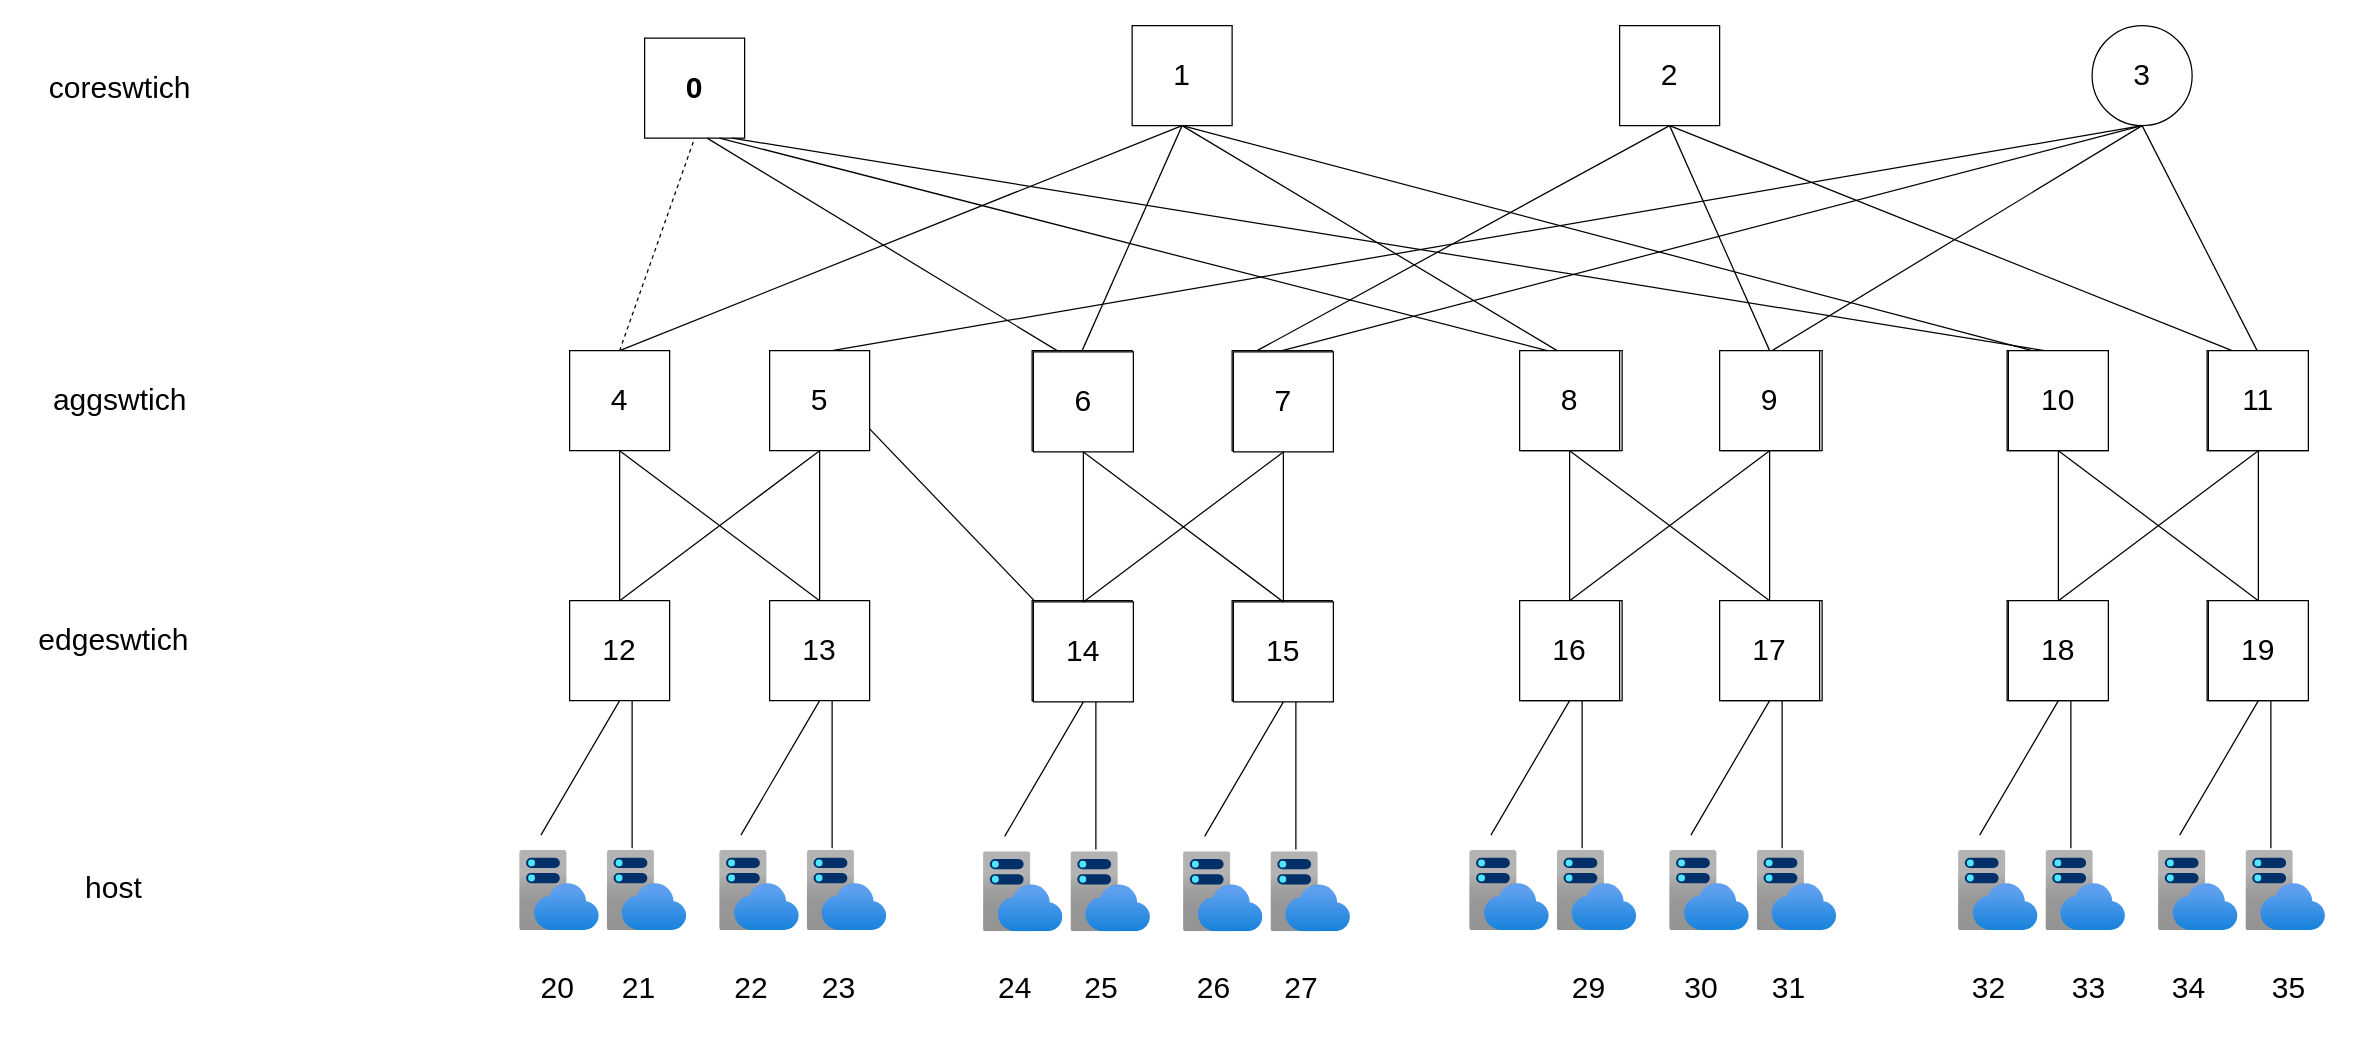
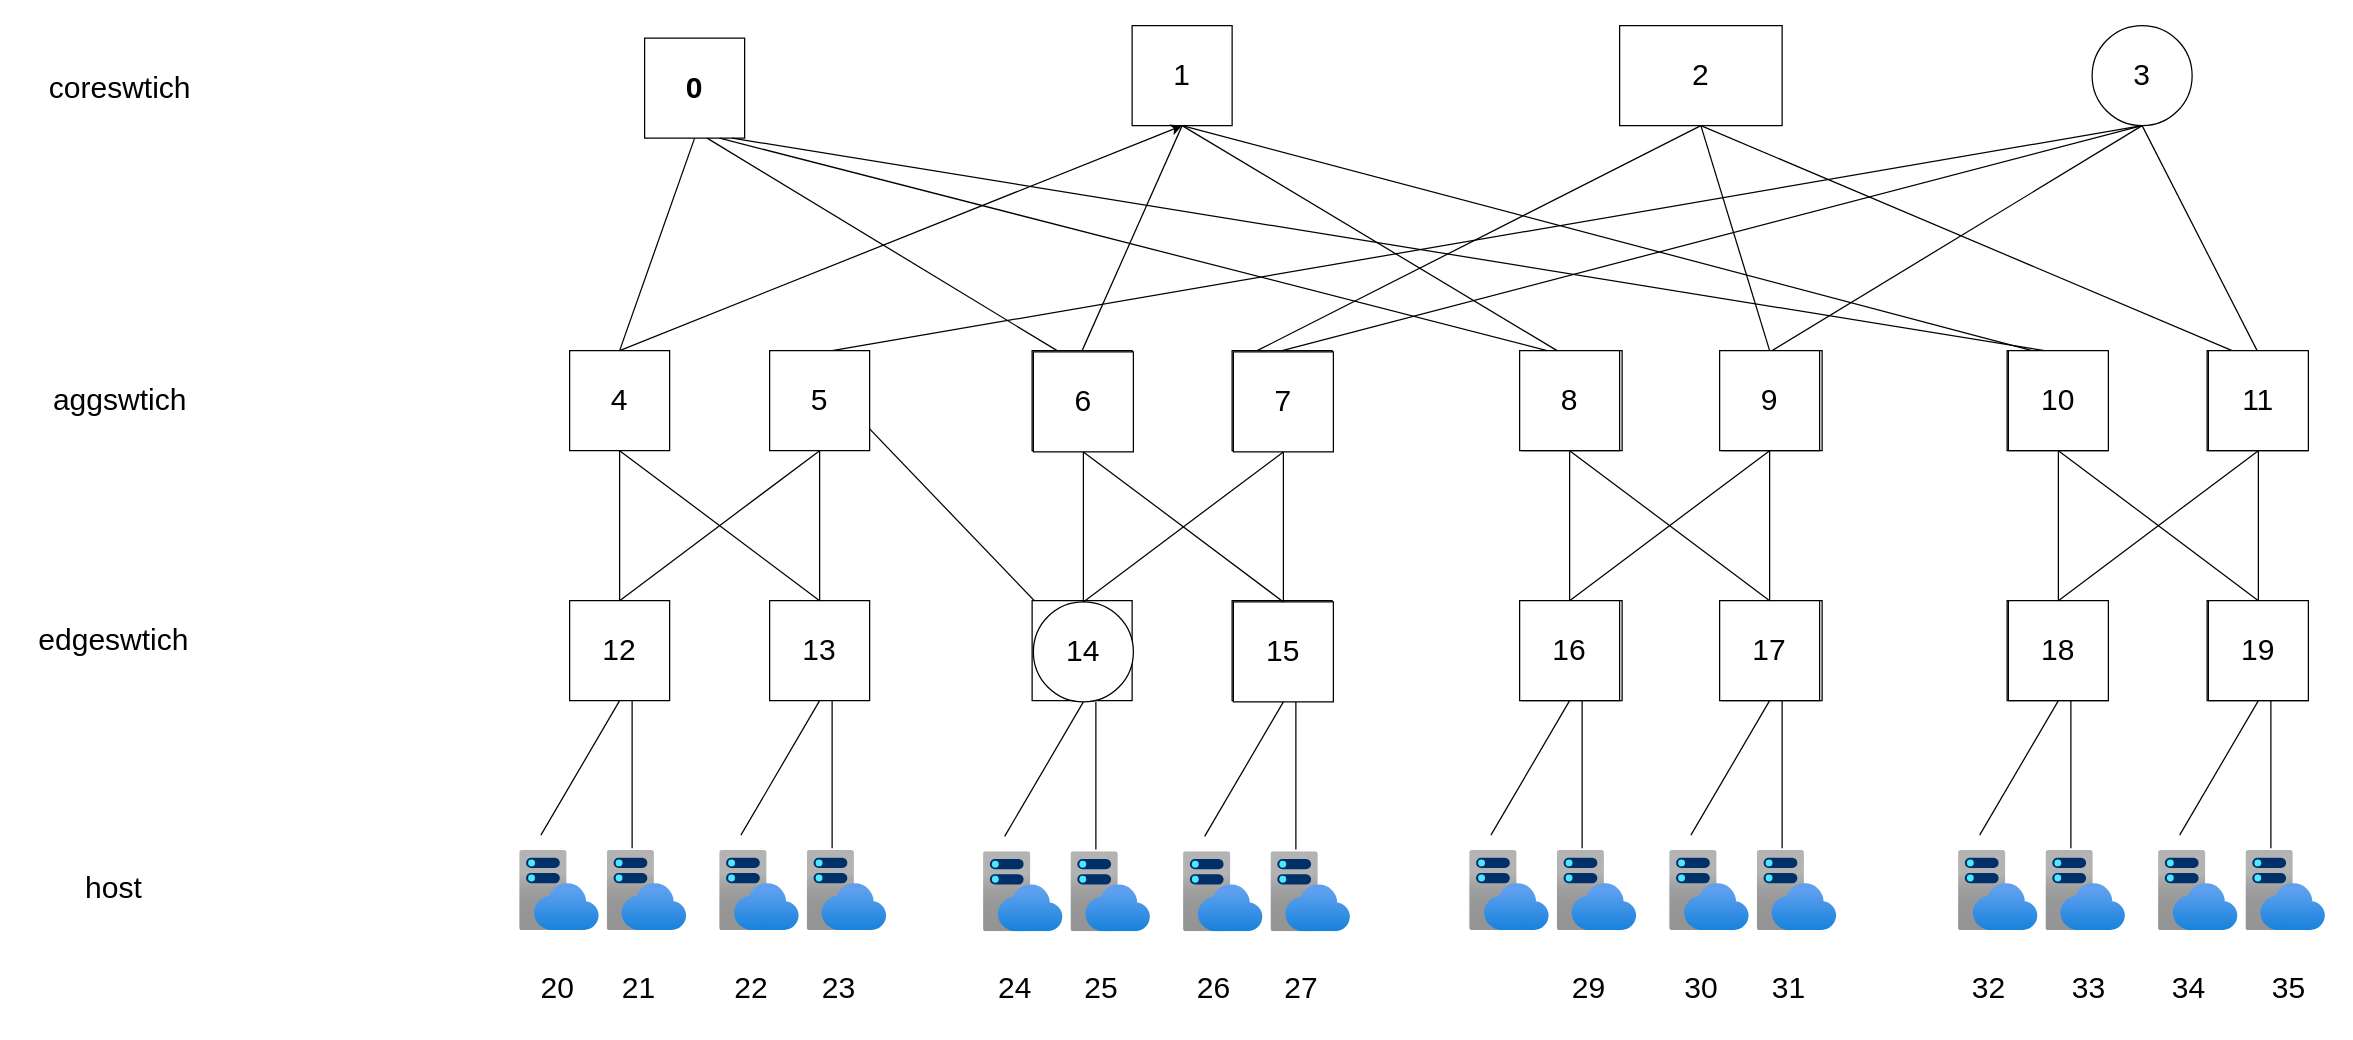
- <mxCell id="4" value="&lt;font style=&quot;font-size: 24px;&quot;&gt;2&lt;/font&gt;" style="whiteSpace=wrap;html=1;aspect=fixed;" parent="1" vertex="1"><mxGeometry x="1295" y="20" width="80" height="80" as="geometry" /></mxCell>
+ <mxCell id="4" value="&lt;font style=&quot;font-size: 24px;&quot;&gt;2&lt;/font&gt;" style="whiteSpace=wrap;html=1;aspect=fixed;" parent="1" vertex="1"><mxGeometry x="1295" y="20" width="130" height="80" as="geometry" /></mxCell>
- <mxCell id="7" value="" style="endArrow=none;html=1;rounded=0;entryX=0.5;entryY=1;entryDx=0;entryDy=0;exitX=0.5;exitY=0;exitDx=0;exitDy=0;" parent="1" source="58" target="5" edge="1"><mxGeometry width="50" height="50" relative="1" as="geometry"><mxPoint x="485" y="280" as="sourcePoint" /><mxPoint x="565" y="120" as="targetPoint" /></mxGeometry></mxCell>
+ <mxCell id="7" value="" style="endArrow=classic;html=1;rounded=0;entryX=0.5;entryY=1;entryDx=0;entryDy=0;exitX=0.5;exitY=0;exitDx=0;exitDy=0;" parent="1" source="58" target="5" edge="1"><mxGeometry width="50" height="50" relative="1" as="geometry"><mxPoint x="485" y="280" as="sourcePoint" /><mxPoint x="565" y="120" as="targetPoint" /></mxGeometry></mxCell>
- <mxCell id="6" value="" style="endArrow=none;html=1;rounded=0;entryX=0.5;entryY=1;entryDx=0;entryDy=0;exitX=0.5;exitY=0;exitDx=0;exitDy=0;dashed=1;" parent="1" source="58" target="2" edge="1"><mxGeometry width="50" height="50" relative="1" as="geometry"><mxPoint x="845" y="180" as="sourcePoint" /><mxPoint x="895" y="130" as="targetPoint" /></mxGeometry></mxCell>
+ <mxCell id="6" value="" style="endArrow=none;html=1;rounded=0;entryX=0.5;entryY=1;entryDx=0;entryDy=0;exitX=0.5;exitY=0;exitDx=0;exitDy=0;" parent="1" source="58" target="2" edge="1"><mxGeometry width="50" height="50" relative="1" as="geometry"><mxPoint x="845" y="180" as="sourcePoint" /><mxPoint x="895" y="130" as="targetPoint" /></mxGeometry></mxCell>
- <mxCell id="79" value="&lt;font style=&quot;font-size: 24px;&quot;&gt;14&lt;/font&gt;" style="whiteSpace=wrap;html=1;aspect=fixed;" parent="76" vertex="1"><mxGeometry y="200" width="80" height="80" as="geometry" /></mxCell>
+ <mxCell id="79" value="&lt;font style=&quot;font-size: 24px;&quot;&gt;14&lt;/font&gt;" style="ellipse;whiteSpace=wrap;html=1;aspect=fixed;" parent="76" vertex="1"><mxGeometry y="200" width="80" height="80" as="geometry" /></mxCell>
